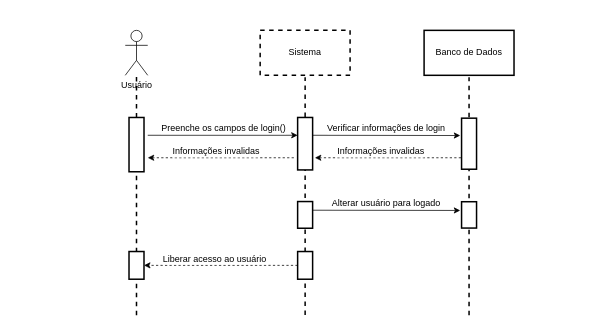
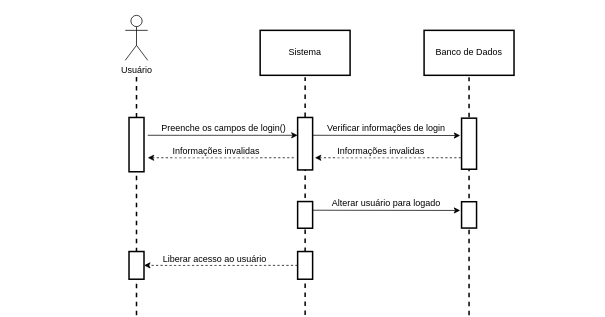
- <mxCell id="2" value="Usuário" style="shape=umlActor;verticalLabelPosition=bottom;labelBackgroundColor=#ffffff;verticalAlign=top;html=1;outlineConnect=0;" parent="1" vertex="1"><mxGeometry x="166" y="40" width="30" height="60" as="geometry" /></mxCell>
+ <mxCell id="2" value="Usuário" style="shape=umlActor;verticalLabelPosition=bottom;labelBackgroundColor=#ffffff;verticalAlign=top;html=1;outlineConnect=0;" parent="1" vertex="1"><mxGeometry x="166" y="20" width="30" height="60" as="geometry" /></mxCell>
- <mxCell id="5" value="Sistema" style="rounded=0;whiteSpace=wrap;html=1;strokeWidth=2;dashed=1;" parent="1" vertex="1"><mxGeometry x="346" y="40" width="120" height="60" as="geometry" /></mxCell>
+ <mxCell id="5" value="Sistema" style="rounded=0;whiteSpace=wrap;html=1;strokeWidth=2;" parent="1" vertex="1"><mxGeometry x="346" y="40" width="120" height="60" as="geometry" /></mxCell>
